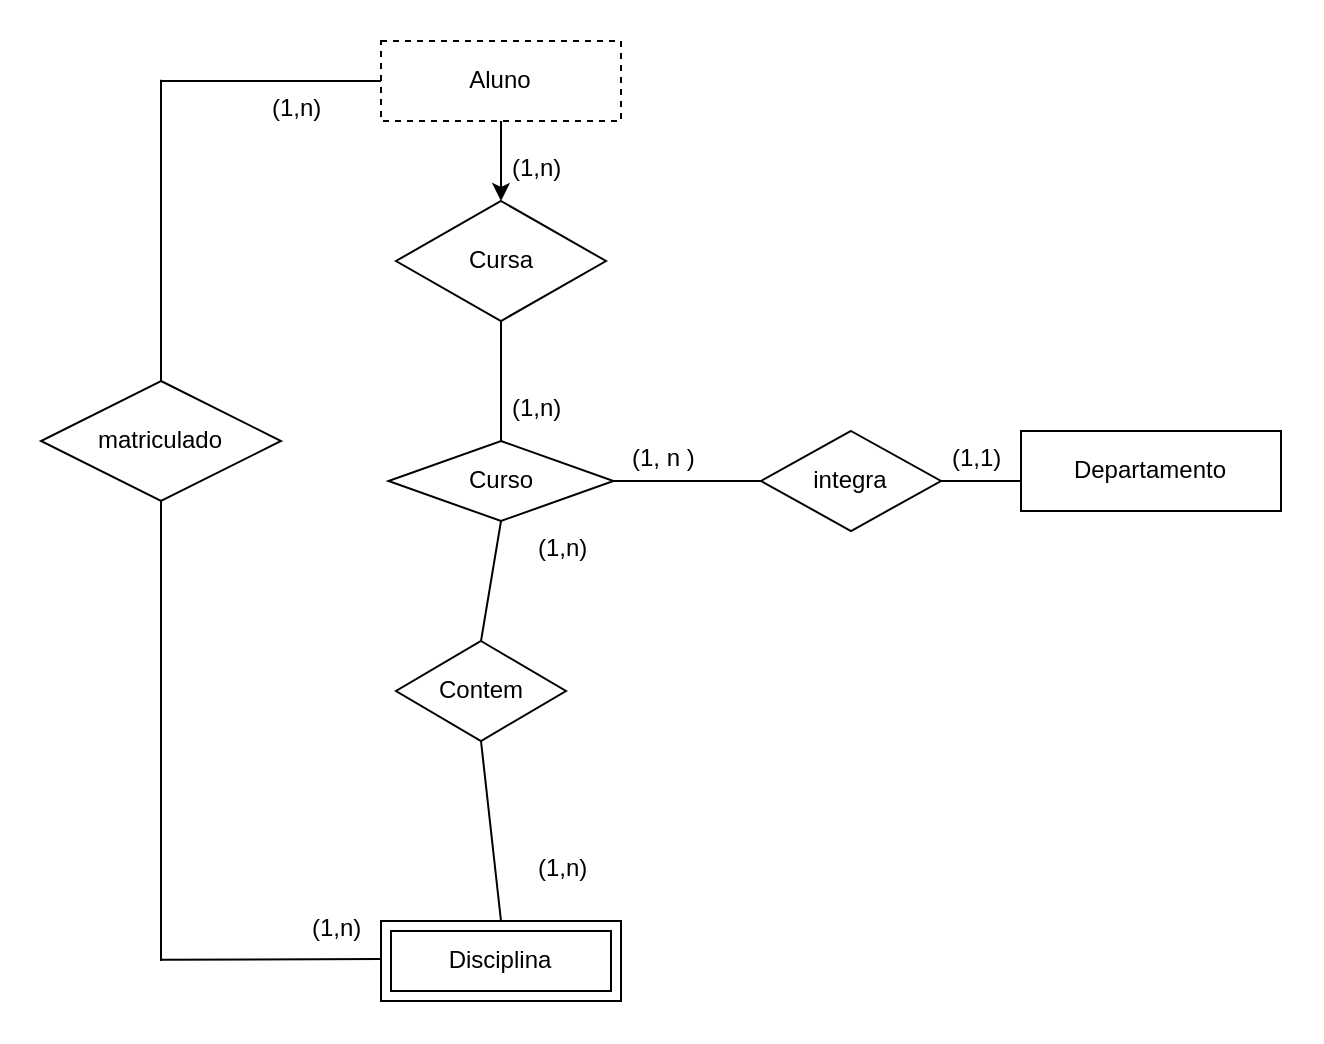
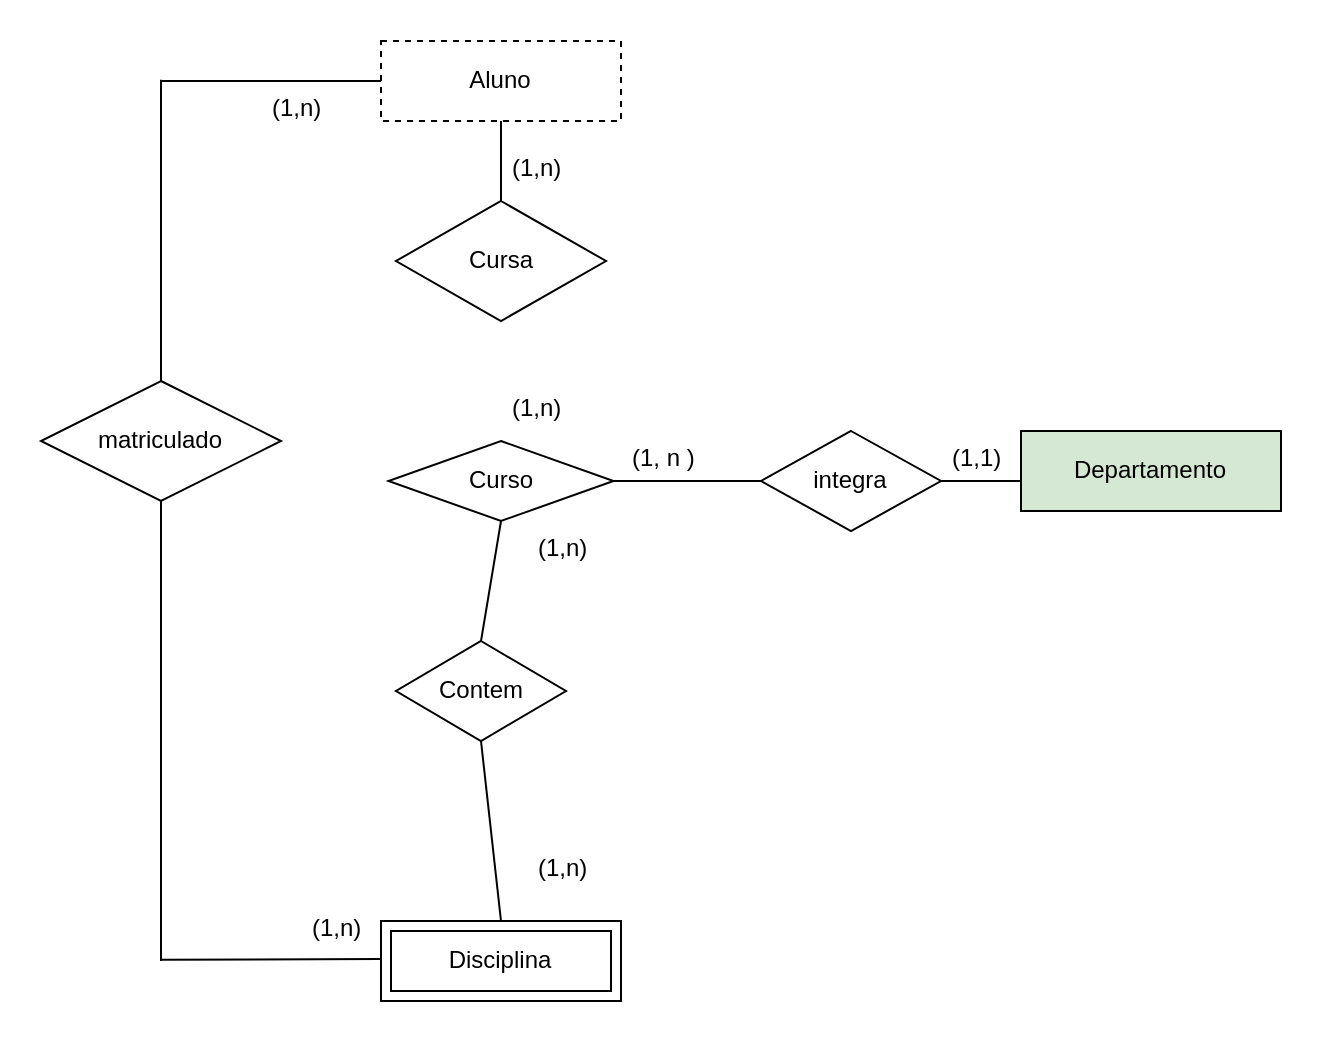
- <mxCell id="5" value="" style="endArrow=classic;html=1;rounded=0;exitX=0.5;exitY=1;exitDx=0;exitDy=0;entryX=0.5;entryY=0;entryDx=0;entryDy=0;" parent="1" source="2" target="4" edge="1"><mxGeometry relative="1" as="geometry"><mxPoint x="240" y="90" as="sourcePoint" /><mxPoint x="400" y="90" as="targetPoint" /></mxGeometry></mxCell>
+ <mxCell id="5" value="" style="endArrow=none;html=1;rounded=0;exitX=0.5;exitY=1;exitDx=0;exitDy=0;entryX=0.5;entryY=0;entryDx=0;entryDy=0;" parent="1" source="2" target="4" edge="1"><mxGeometry relative="1" as="geometry"><mxPoint x="240" y="90" as="sourcePoint" /><mxPoint x="400" y="90" as="targetPoint" /></mxGeometry></mxCell>
- <mxCell id="6" value="" style="endArrow=none;html=1;rounded=0;entryX=0.5;entryY=0;entryDx=0;entryDy=0;exitX=0.5;exitY=1;exitDx=0;exitDy=0;" parent="1" source="4" target="26" edge="1"><mxGeometry relative="1" as="geometry"><mxPoint x="250" y="170" as="sourcePoint" /><mxPoint x="250" y="220" as="targetPoint" /></mxGeometry></mxCell>
- <mxCell id="27" value="Departamento" style="whiteSpace=wrap;html=1;align=center;" parent="1" vertex="1"><mxGeometry x="510" y="215" width="130" height="40" as="geometry" /></mxCell>
+ <mxCell id="27" value="Departamento" style="whiteSpace=wrap;html=1;align=center;fillColor=#d5e8d4;" parent="1" vertex="1"><mxGeometry x="510" y="215" width="130" height="40" as="geometry" /></mxCell>
